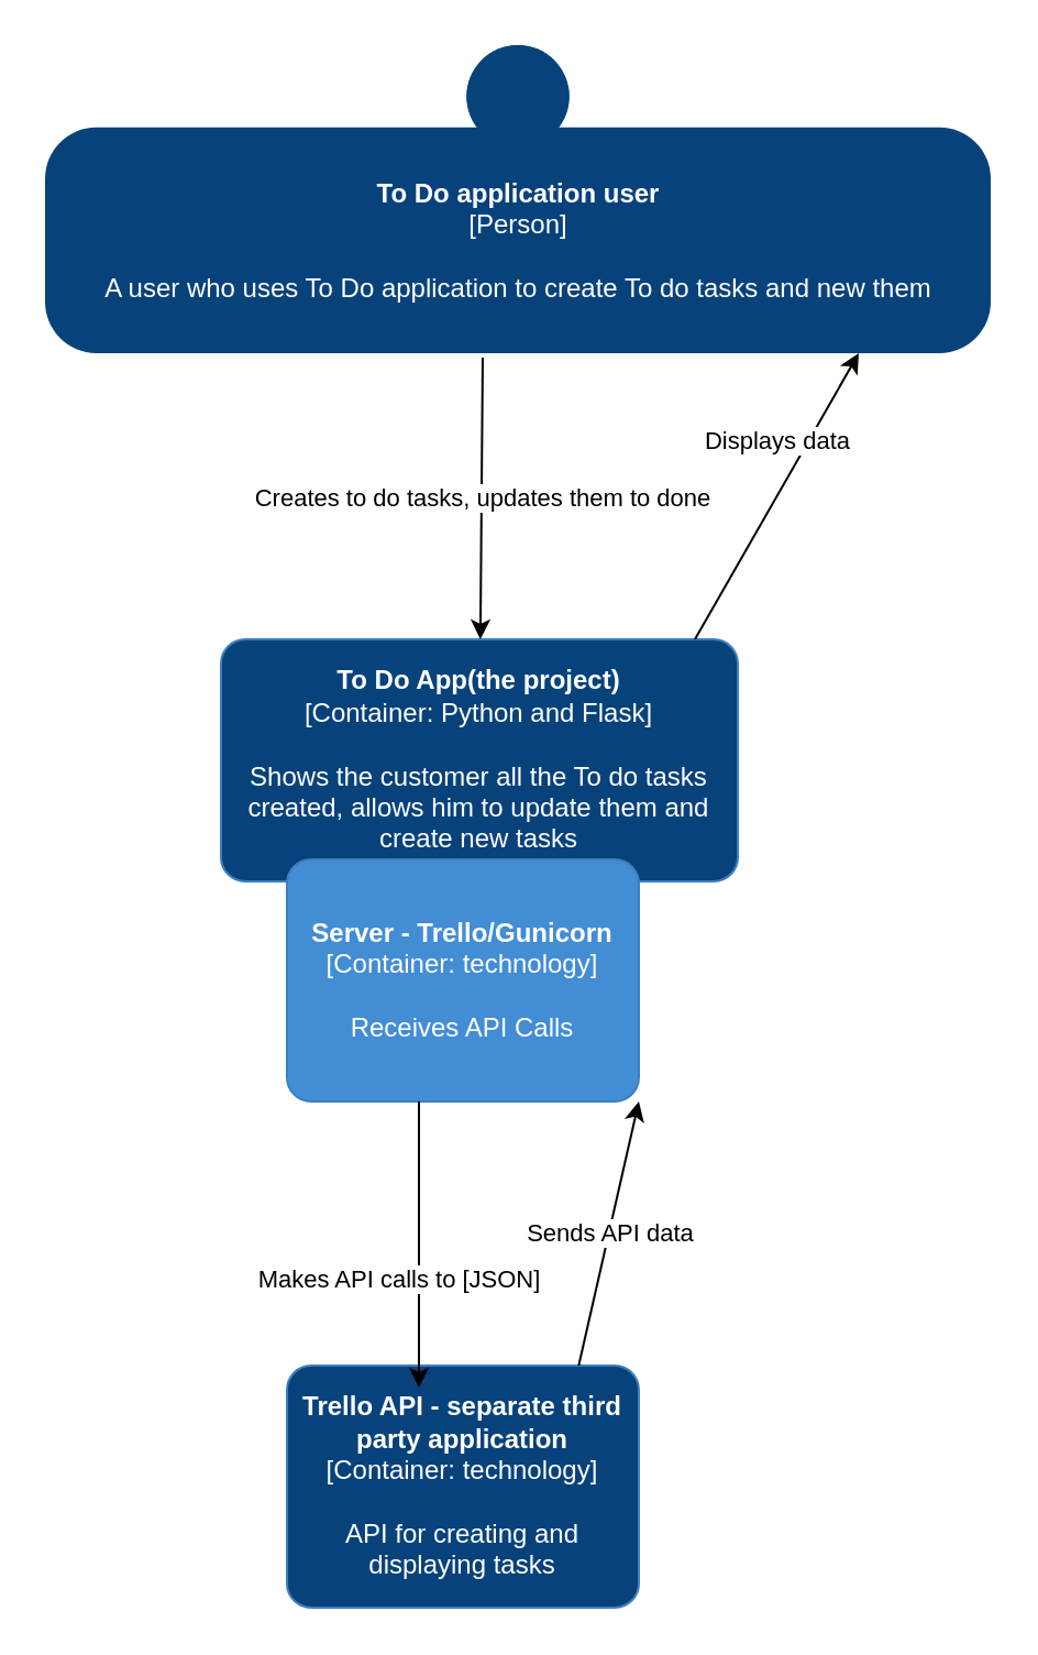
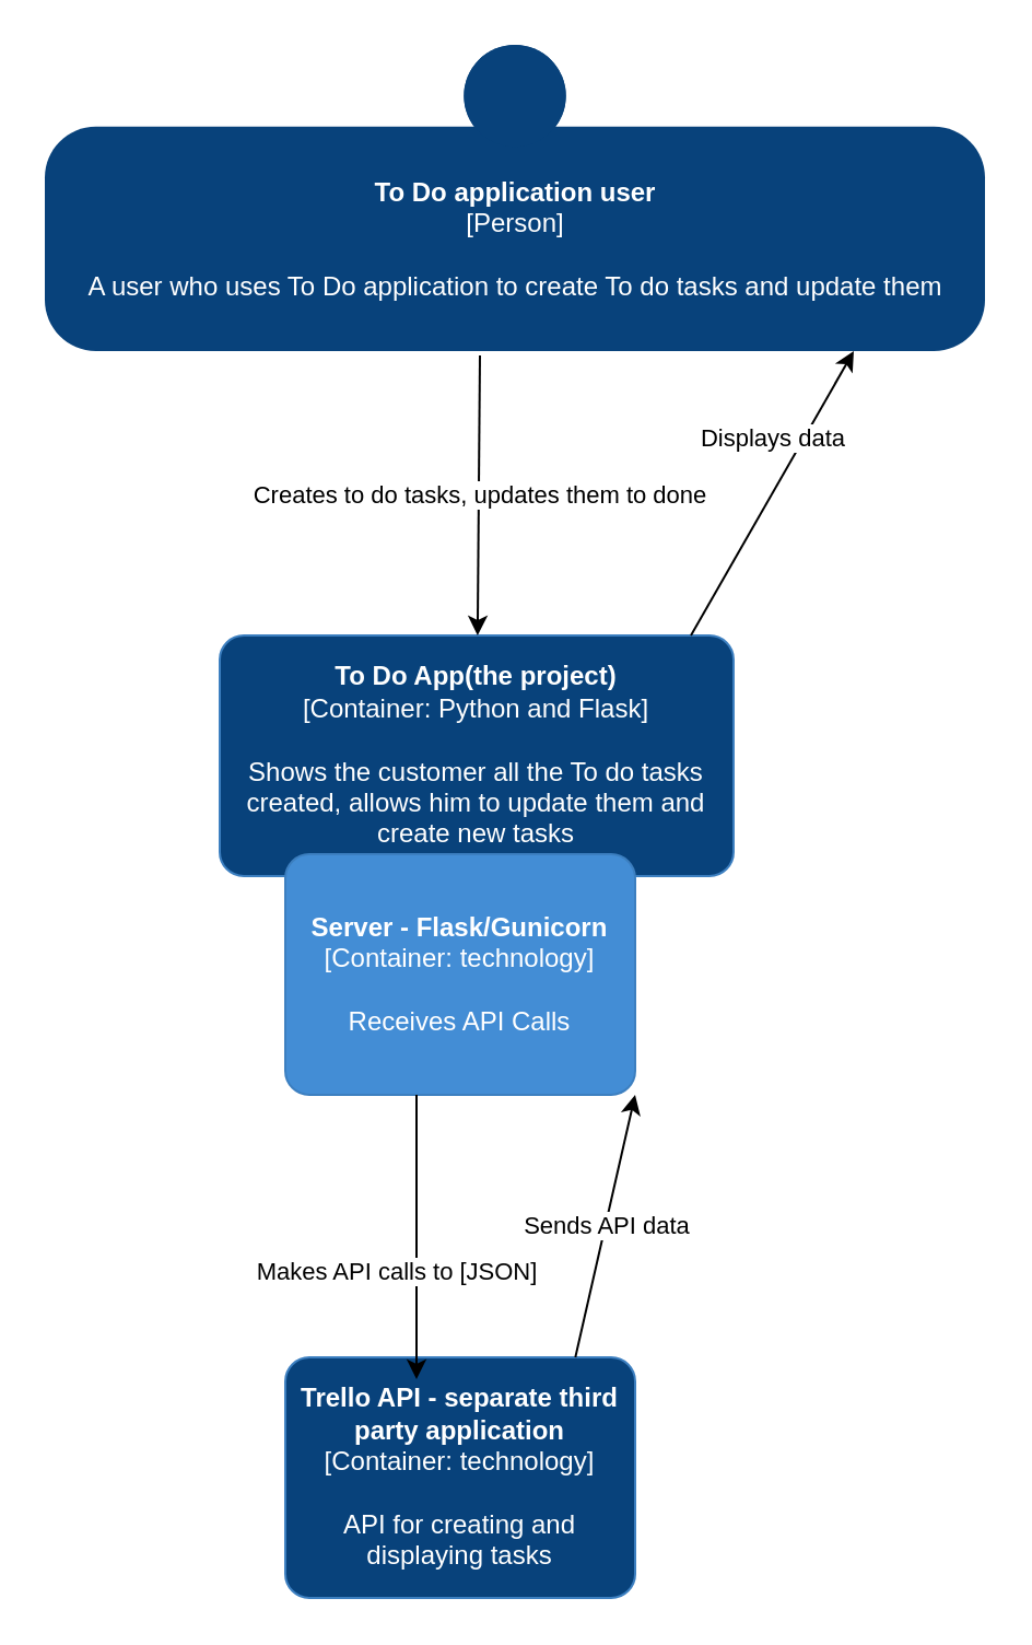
- <mxCell id="2" value="&lt;b&gt;To Do application user&lt;/b&gt;&lt;div&gt;[Person]&lt;/div&gt;&lt;br&gt;&lt;div&gt;A user who uses To Do application to create To do tasks and new them&lt;/div&gt;" style="html=1;dashed=0;whitespace=wrap;fillColor=#08427b;strokeColor=none;fontColor=#ffffff;shape=mxgraph.c4.person;align=center;metaEdit=1;points=[[0.5,0,0],[1,0.5,0],[1,0.75,0],[0.75,1,0],[0.5,1,0],[0.25,1,0],[0,0.75,0],[0,0.5,0]];metaData={&quot;c4Type&quot;:{&quot;editable&quot;:false}};" parent="1" vertex="1"><mxGeometry x="20" y="20" width="430" height="140" as="geometry" /></mxCell>
+ <mxCell id="2" value="&lt;b&gt;To Do application user&lt;/b&gt;&lt;div&gt;[Person]&lt;/div&gt;&lt;br&gt;&lt;div&gt;A user who uses To Do application to create To do tasks and update them&lt;/div&gt;" style="html=1;dashed=0;whitespace=wrap;fillColor=#08427b;strokeColor=none;fontColor=#ffffff;shape=mxgraph.c4.person;align=center;metaEdit=1;points=[[0.5,0,0],[1,0.5,0],[1,0.75,0],[0.75,1,0],[0.5,1,0],[0.25,1,0],[0,0.75,0],[0,0.5,0]];metaData={&quot;c4Type&quot;:{&quot;editable&quot;:false}};" parent="1" vertex="1"><mxGeometry x="20" y="20" width="430" height="140" as="geometry" /></mxCell>
- <mxCell id="5" value="&lt;b&gt;Server - Trello/Gunicorn &lt;/b&gt;&lt;div&gt;[Container: technology]&lt;/div&gt;&lt;br&gt;&lt;div&gt;Receives API Calls&lt;/div&gt;" style="rounded=1;whiteSpace=wrap;html=1;labelBackgroundColor=none;fillColor=#438DD5;fontColor=#ffffff;align=center;arcSize=10;strokeColor=#3C7FC0;metaEdit=1;metaData={&quot;c4Type&quot;:{&quot;editable&quot;:false}};points=[[0.25,0,0],[0.5,0,0],[0.75,0,0],[1,0.25,0],[1,0.5,0],[1,0.75,0],[0.75,1,0],[0.5,1,0],[0.25,1,0],[0,0.75,0],[0,0.5,0],[0,0.25,0]];" parent="1" vertex="1"><mxGeometry x="130" y="390" width="160" height="110.0" as="geometry" /></mxCell>
+ <mxCell id="5" value="&lt;b&gt;Server - Flask/Gunicorn &lt;/b&gt;&lt;div&gt;[Container: technology]&lt;/div&gt;&lt;br&gt;&lt;div&gt;Receives API Calls&lt;/div&gt;" style="rounded=1;whiteSpace=wrap;html=1;labelBackgroundColor=none;fillColor=#438DD5;fontColor=#ffffff;align=center;arcSize=10;strokeColor=#3C7FC0;metaEdit=1;metaData={&quot;c4Type&quot;:{&quot;editable&quot;:false}};points=[[0.25,0,0],[0.5,0,0],[0.75,0,0],[1,0.25,0],[1,0.5,0],[1,0.75,0],[0.75,1,0],[0.5,1,0],[0.25,1,0],[0,0.75,0],[0,0.5,0],[0,0.25,0]];" parent="1" vertex="1"><mxGeometry x="130" y="390" width="160" height="110.0" as="geometry" /></mxCell>
